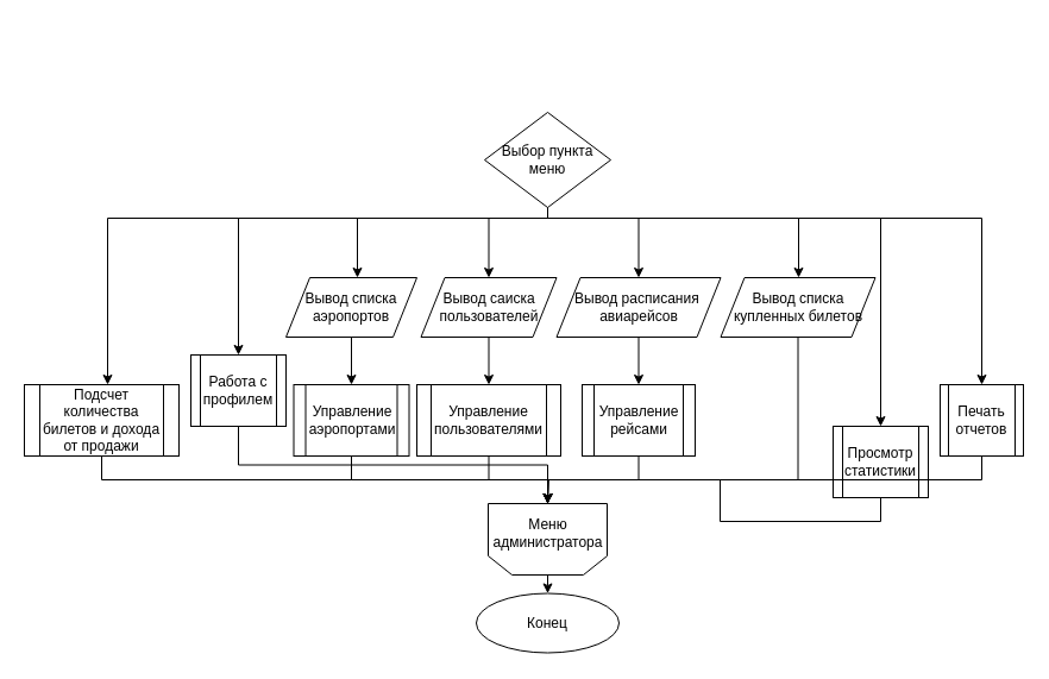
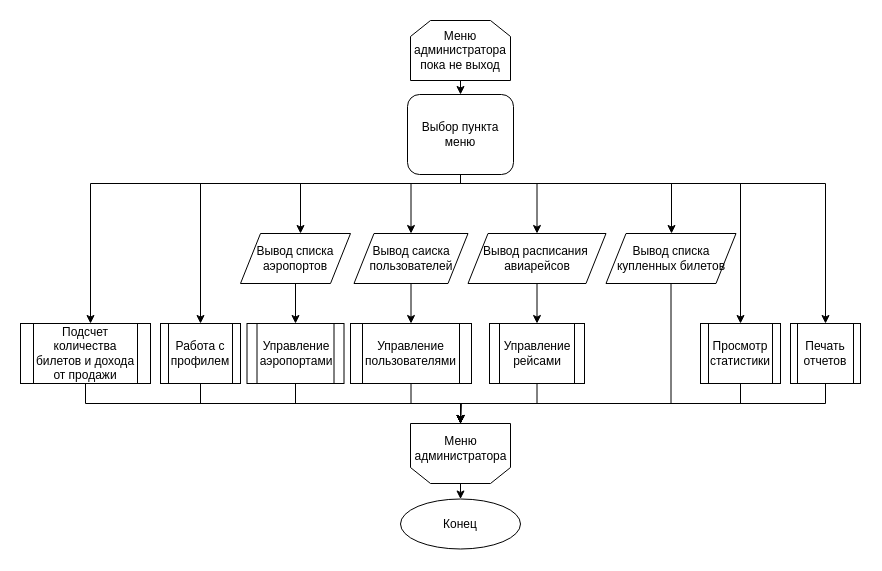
+ <mxCell id="3" value="Меню администратора пока не выход" style="shape=loopLimit;whiteSpace=wrap;html=1;" vertex="1" parent="1"><mxGeometry x="410" y="20" width="100" height="60" as="geometry" /></mxCell>
+ <mxCell id="2" style="edgeStyle=orthogonalEdgeStyle;rounded=0;orthogonalLoop=1;jettySize=auto;html=1;exitX=0.5;exitY=1;exitDx=0;exitDy=0;entryX=0.5;entryY=0;entryDx=0;entryDy=0;" edge="1" parent="1" source="3" target="16"><mxGeometry relative="1" as="geometry" /></mxCell>
- <mxCell id="16" value="Выбор пункта меню" style="rhombus;whiteSpace=wrap;html=1;" vertex="1" parent="1"><mxGeometry x="407" y="94" width="106" height="80" as="geometry" /></mxCell>
+ <mxCell id="16" value="Выбор пункта меню" style="whiteSpace=wrap;html=1;rounded=1;" vertex="1" parent="1"><mxGeometry x="407" y="94" width="106" height="80" as="geometry" /></mxCell>
- <mxCell id="24" value="Работа с профилем" style="shape=process;whiteSpace=wrap;html=1;backgroundOutline=1;" vertex="1" parent="1"><mxGeometry x="160" y="298" width="80" height="60" as="geometry" /></mxCell>
+ <mxCell id="24" value="Работа с профилем" style="shape=process;whiteSpace=wrap;html=1;backgroundOutline=1;" vertex="1" parent="1"><mxGeometry x="160" y="323" width="80" height="60" as="geometry" /></mxCell>
- <mxCell id="36" value="Просмотр статистики" style="shape=process;whiteSpace=wrap;html=1;backgroundOutline=1;" vertex="1" parent="1"><mxGeometry x="700" y="358" width="80" height="60" as="geometry" /></mxCell>
+ <mxCell id="36" value="Просмотр статистики" style="shape=process;whiteSpace=wrap;html=1;backgroundOutline=1;" vertex="1" parent="1"><mxGeometry x="700" y="323" width="80" height="60" as="geometry" /></mxCell>
